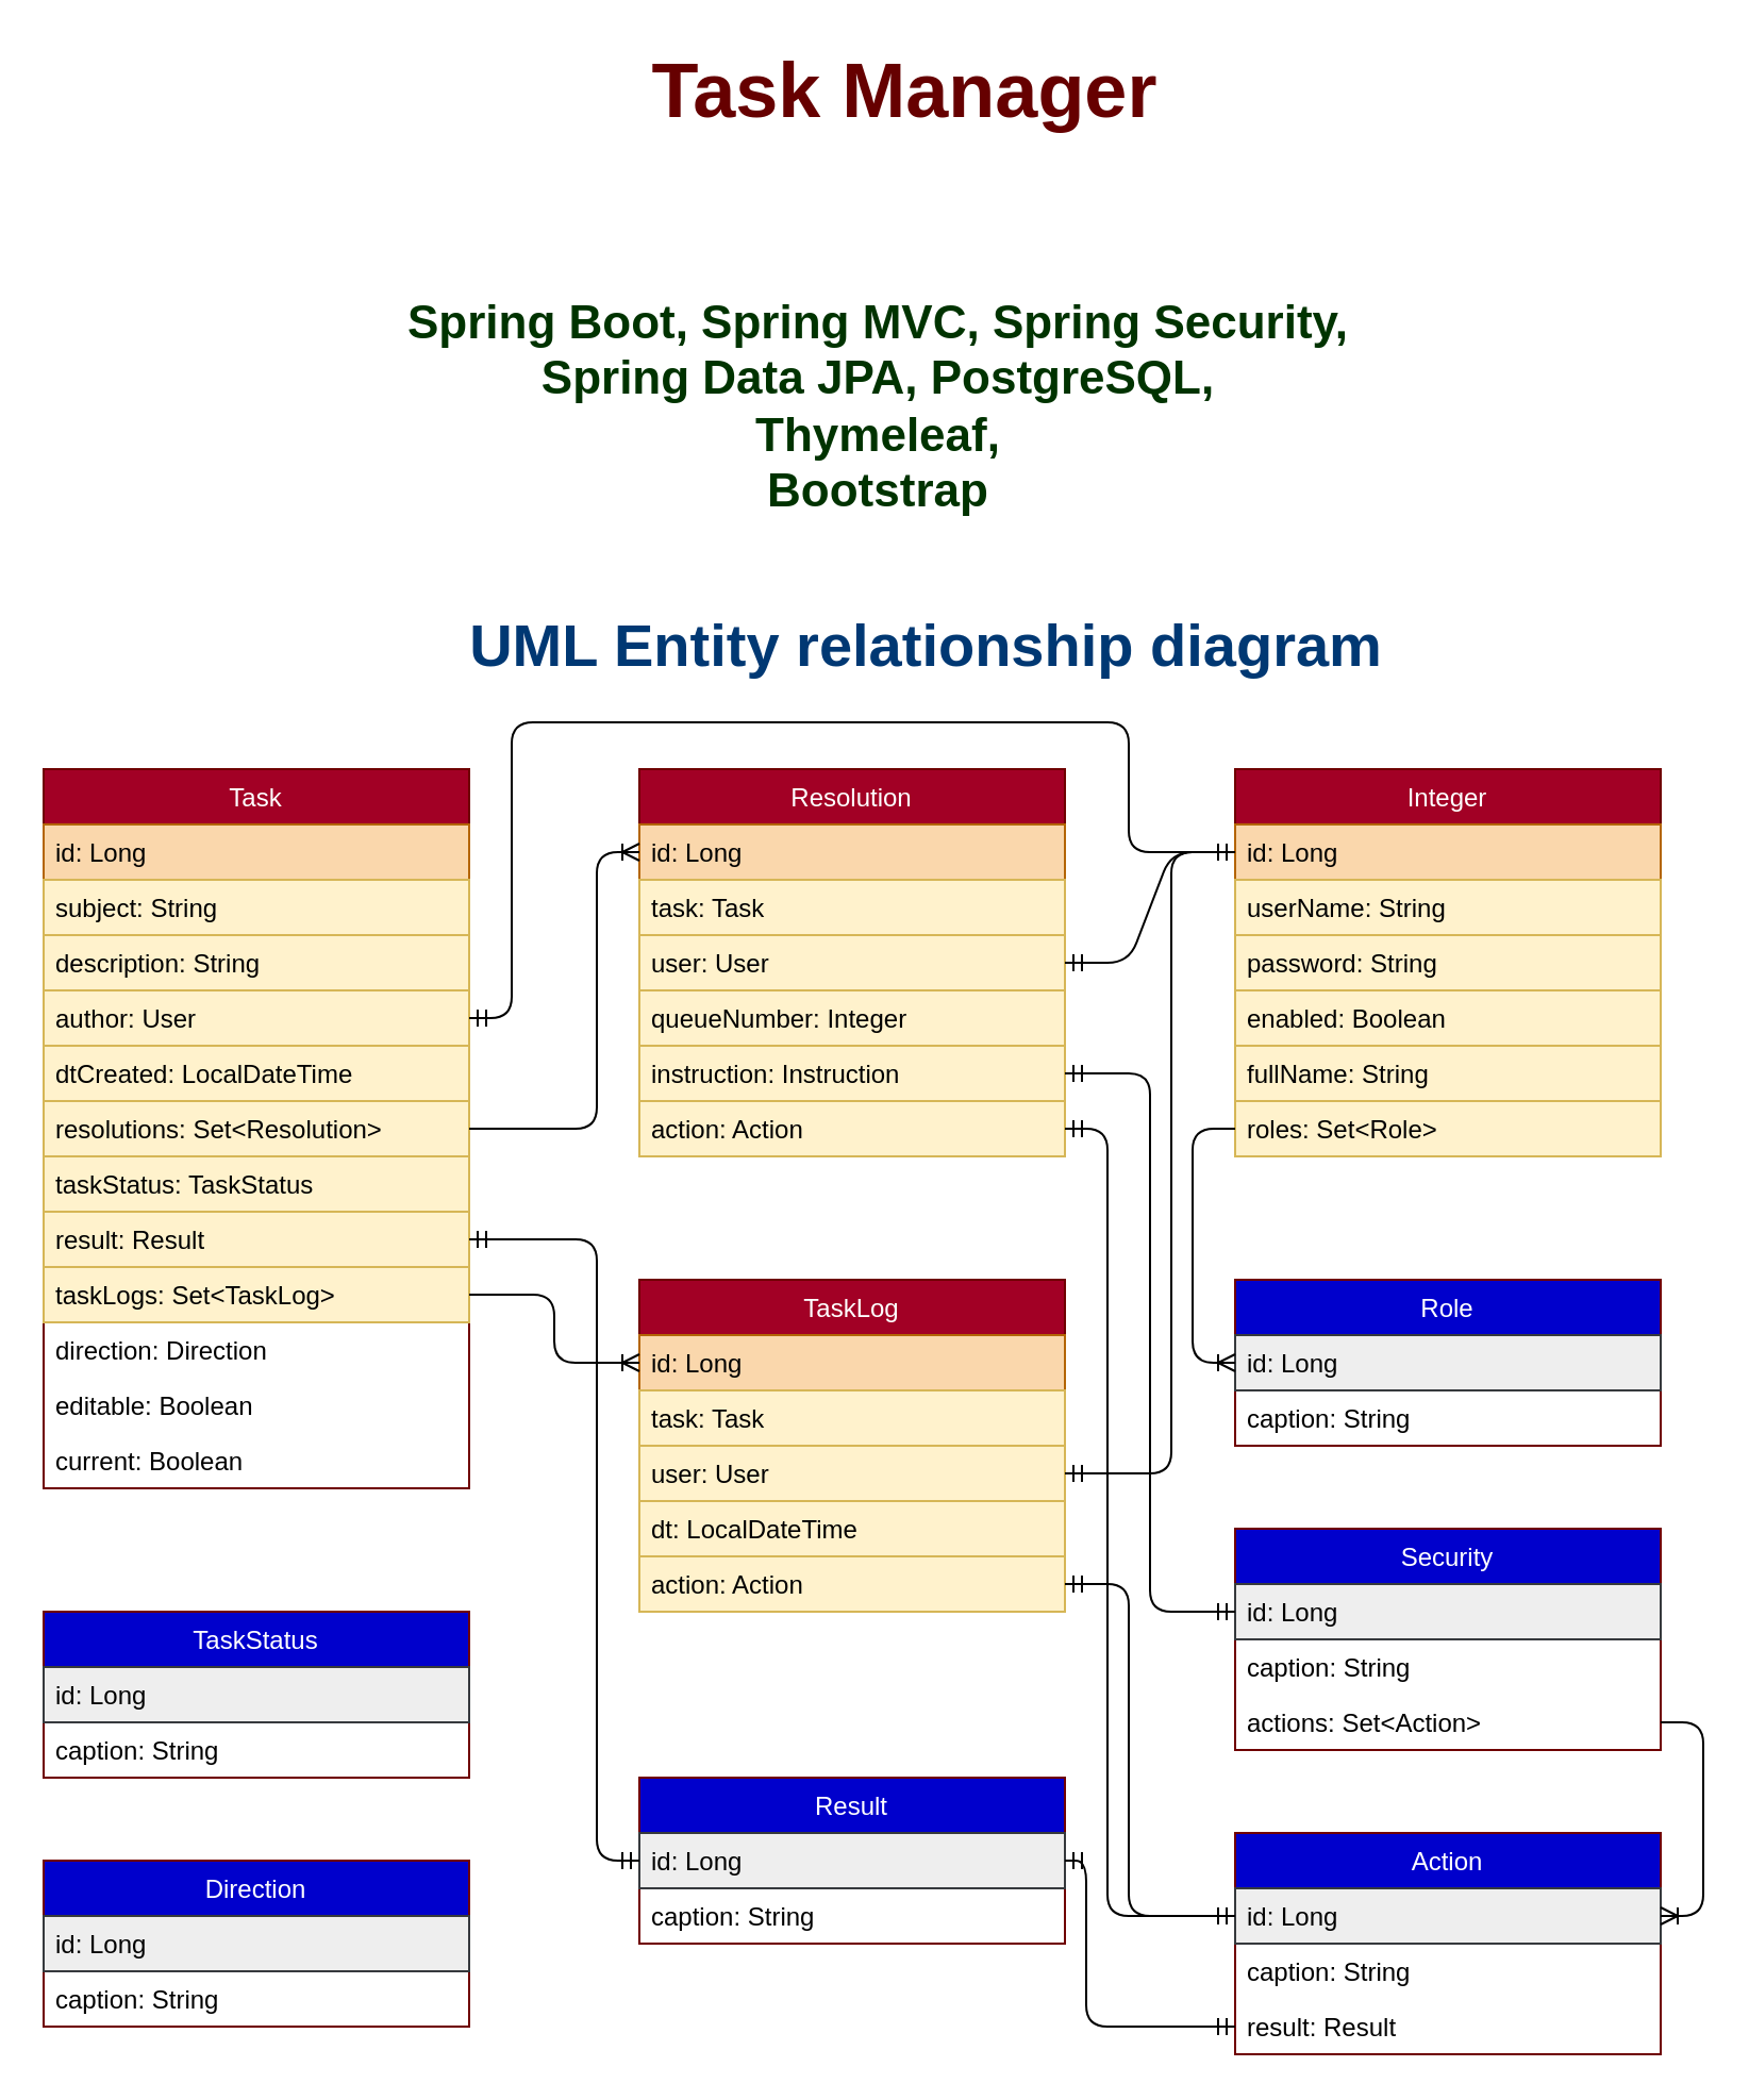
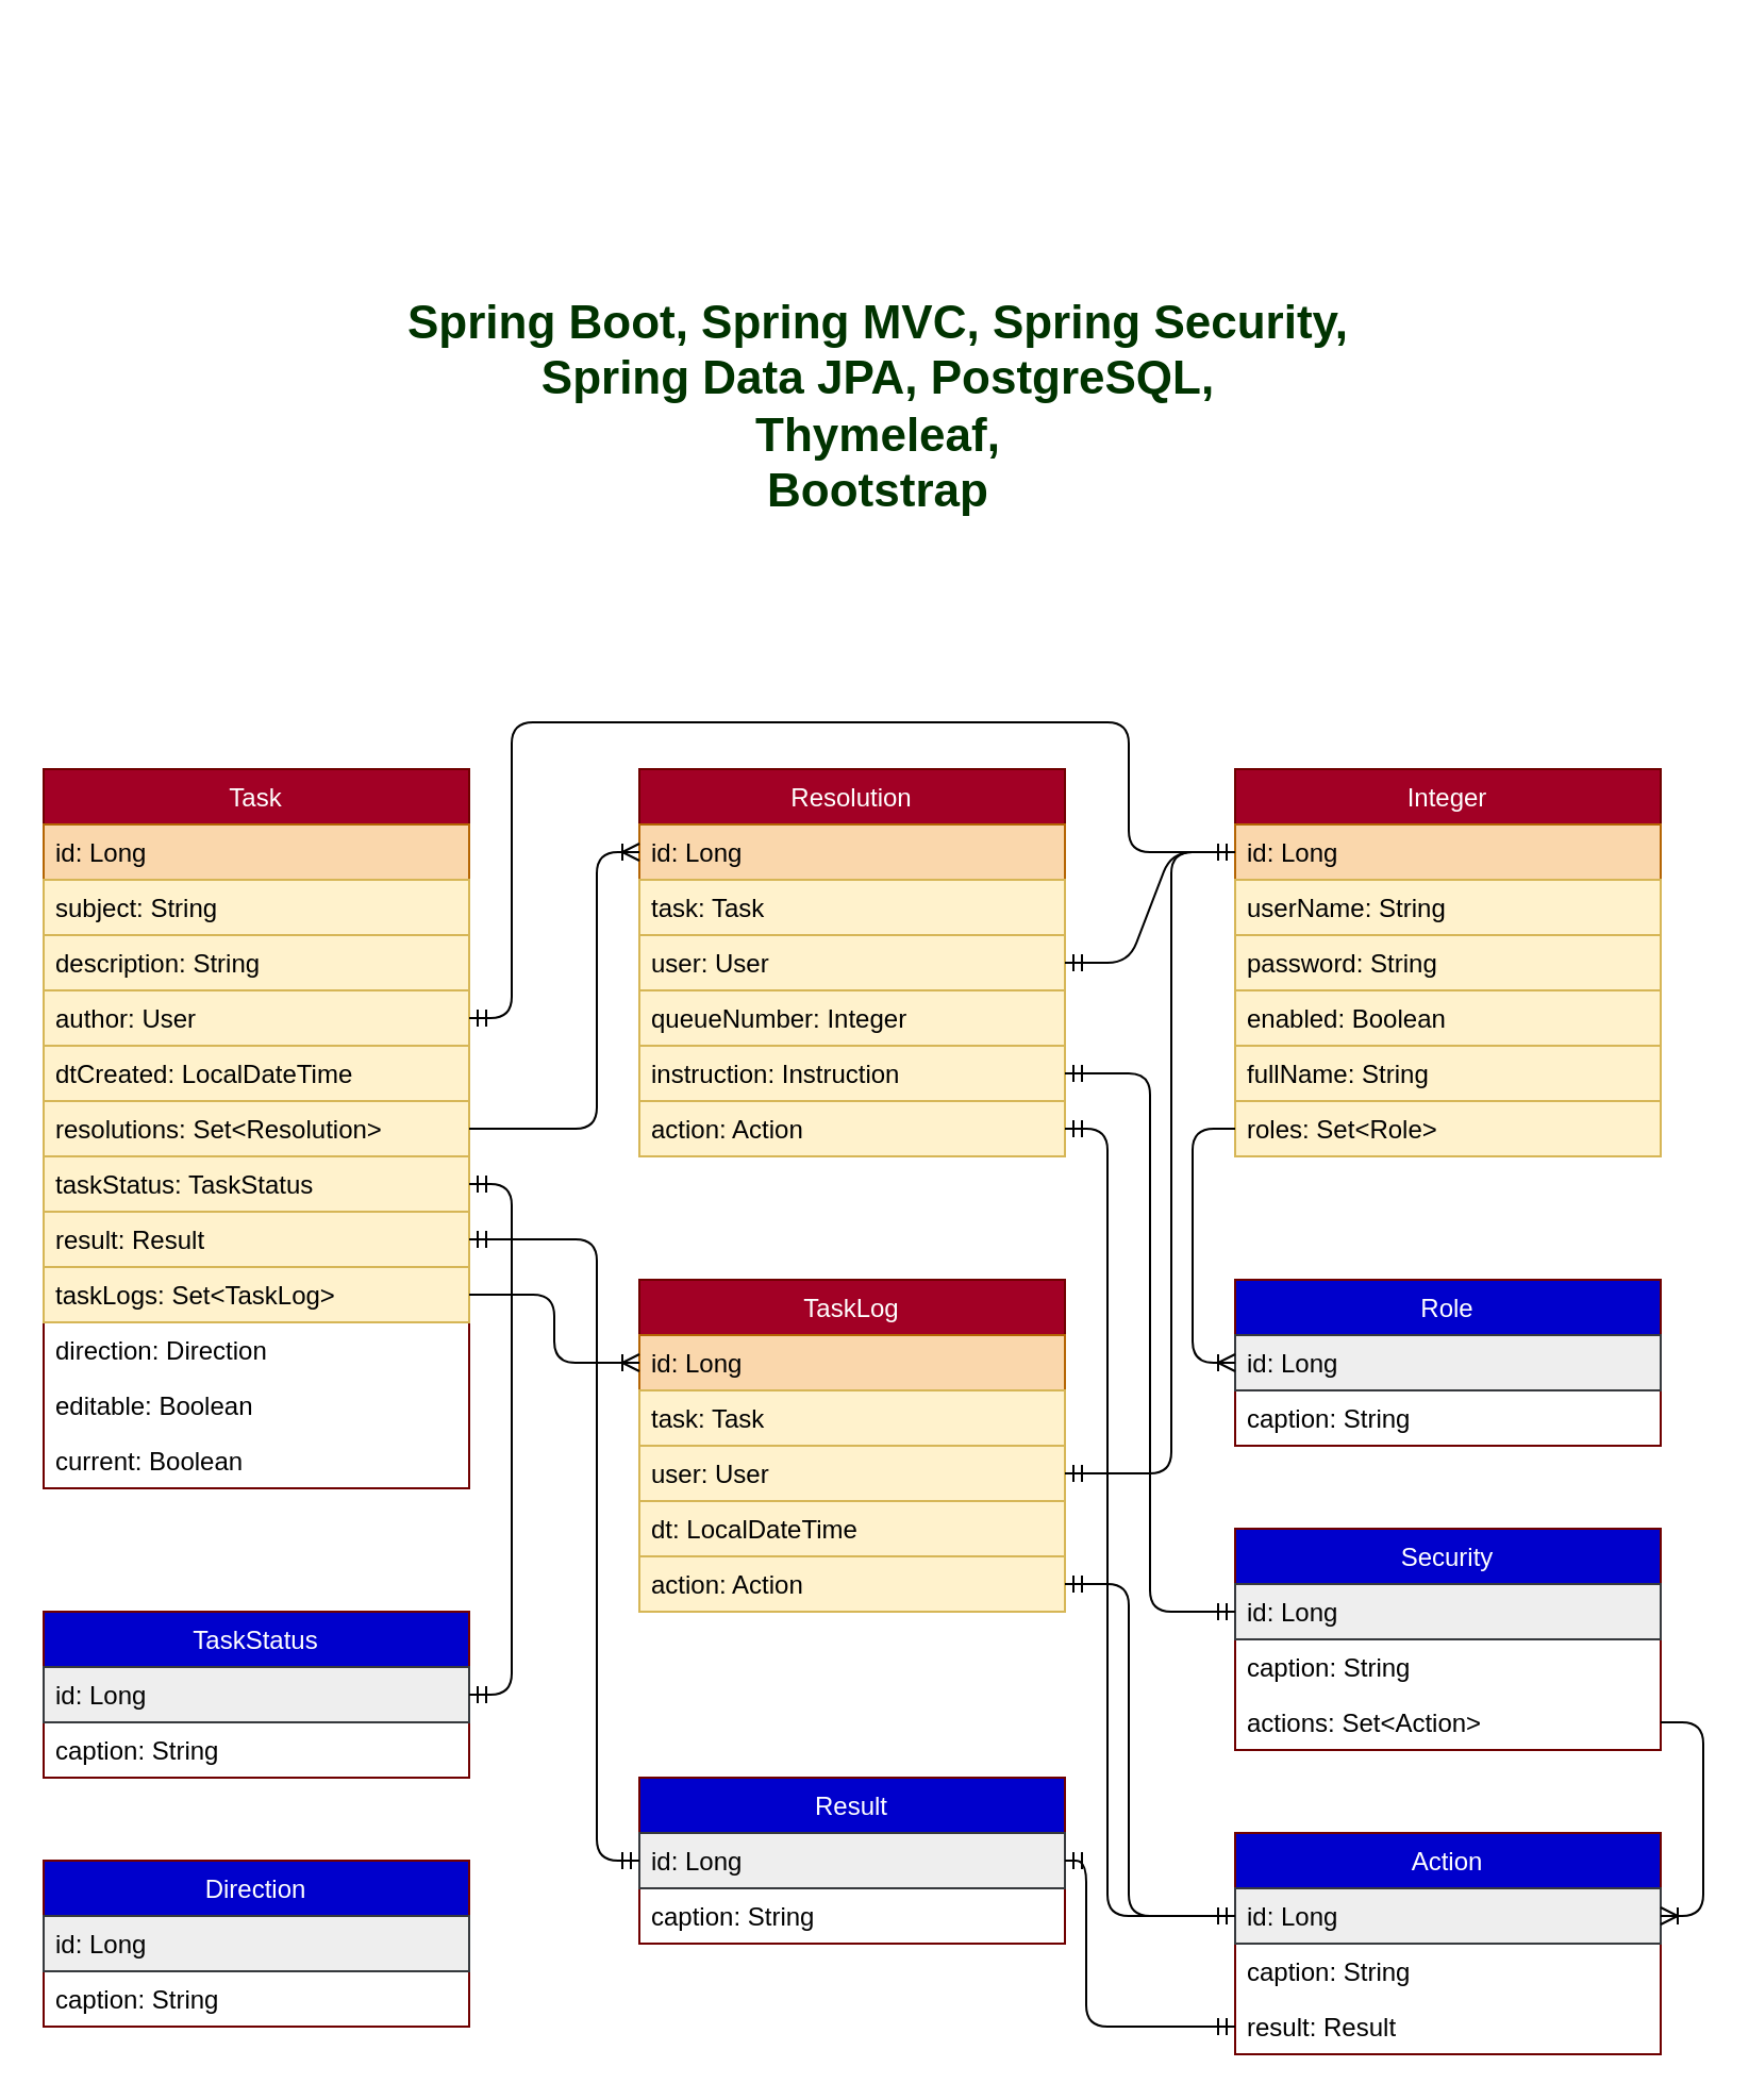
- <mxCell id="68" value="&lt;font style=&quot;font-size: 36px&quot;&gt;Task Manager &lt;/font&gt;" style="text;html=1;strokeColor=none;fillColor=none;align=center;verticalAlign=middle;whiteSpace=wrap;rounded=0;fontStyle=1;fontColor=#660000;" vertex="1" parent="1"><mxGeometry x="235" y="20" width="380" height="43" as="geometry" /></mxCell>
- <mxCell id="69" value="&lt;div style=&quot;font-size: 28px;&quot; align=&quot;center&quot;&gt;&lt;b style=&quot;font-size: 28px;&quot;&gt;&lt;font style=&quot;font-size: 28px;&quot;&gt;UML Entity relationship diagram&lt;/font&gt;&lt;/b&gt;&lt;/div&gt;" style="text;html=1;strokeColor=none;fillColor=none;align=center;verticalAlign=middle;whiteSpace=wrap;rounded=0;fontColor=#003873;fontSize=28;" vertex="1" parent="1"><mxGeometry x="185" y="283.5" width="500" height="39" as="geometry" /></mxCell>
+ <mxCell id="57" value="" style="edgeStyle=elbowEdgeStyle;fontSize=12;html=1;endArrow=ERmandOne;startArrow=ERmandOne;shadow=0;exitX=1;exitY=0.5;exitDx=0;exitDy=0;entryX=1;entryY=0.5;entryDx=0;entryDy=0;" parent="1" source="9" target="52" edge="1"><mxGeometry width="100" height="100" relative="1" as="geometry"><mxPoint x="230" y="559" as="sourcePoint" /><mxPoint x="0" y="719" as="targetPoint" /><Array as="points"><mxPoint x="240" y="679" /></Array></mxGeometry></mxCell>
